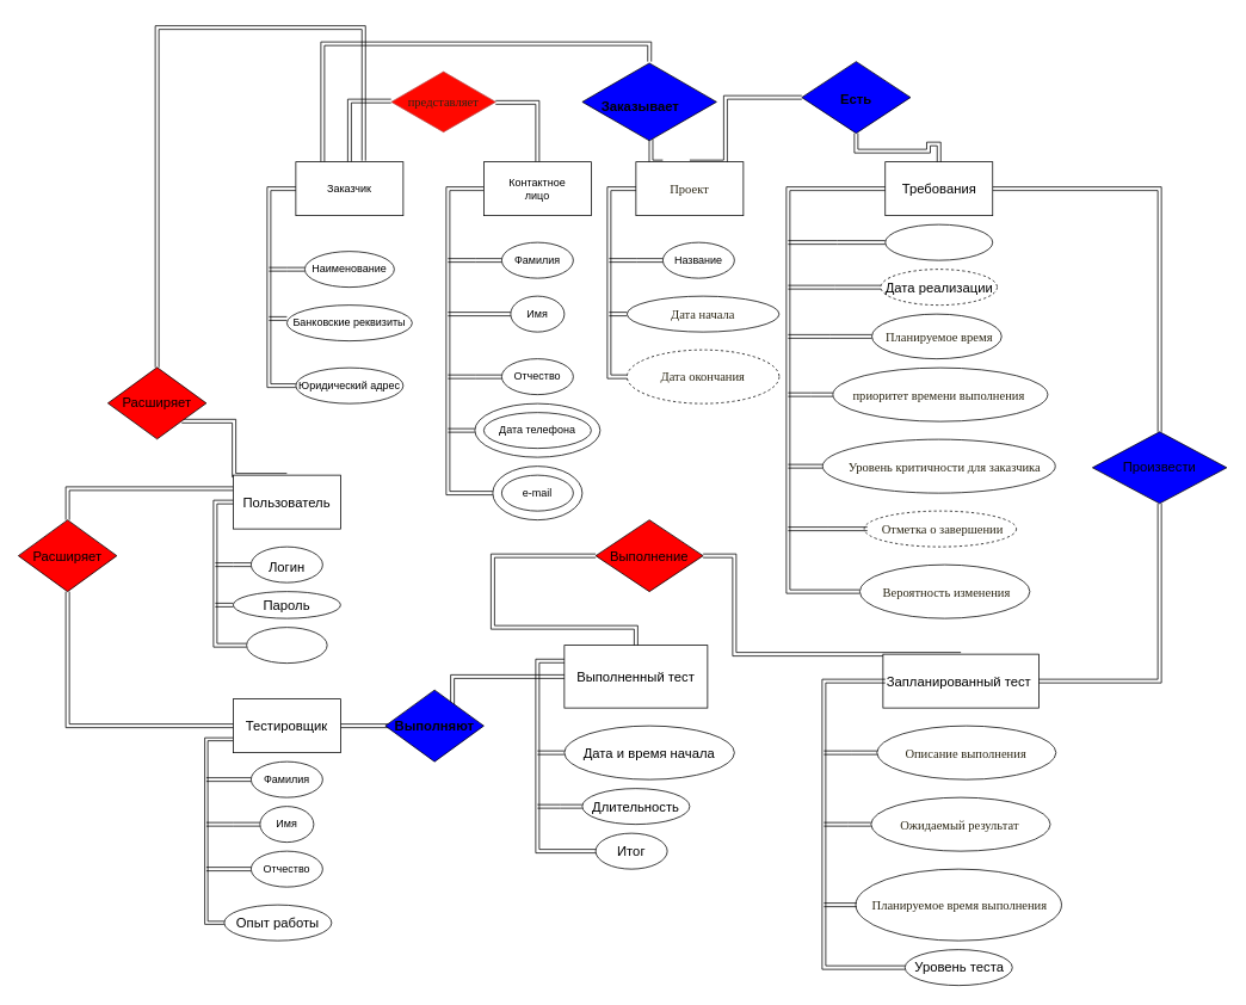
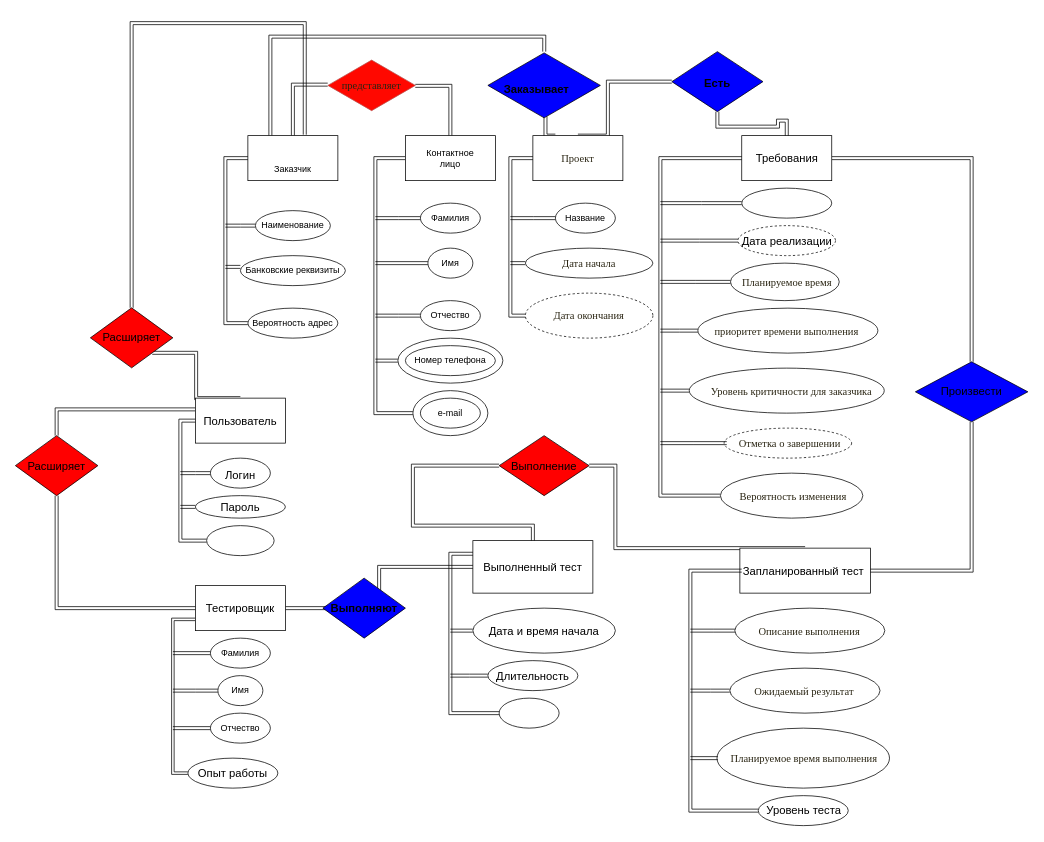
- <mxCell id="14" value="Заказчик" style="text;html=1;strokeColor=none;fillColor=none;align=center;verticalAlign=middle;whiteSpace=wrap;rounded=0;" parent="1" vertex="1"><mxGeometry x="370" y="200" width="40" height="20" as="geometry" /></mxCell>
+ <mxCell id="14" value="Заказчик" style="text;html=1;strokeColor=none;fillColor=none;align=center;verticalAlign=middle;whiteSpace=wrap;rounded=0;" parent="1" vertex="1"><mxGeometry x="370" y="215" width="40" height="20" as="geometry" /></mxCell>
- <mxCell id="17" value="Юридический адрес" style="text;html=1;strokeColor=none;fillColor=none;align=center;verticalAlign=middle;whiteSpace=wrap;rounded=0;" parent="1" vertex="1"><mxGeometry x="330" y="420" width="120" height="20" as="geometry" /></mxCell>
+ <mxCell id="17" value="Вероятность адрес" style="text;html=1;strokeColor=none;fillColor=none;align=center;verticalAlign=middle;whiteSpace=wrap;rounded=0;" parent="1" vertex="1"><mxGeometry x="330" y="420" width="120" height="20" as="geometry" /></mxCell>
- <mxCell id="34" value="Дата телефона" style="text;html=1;strokeColor=none;fillColor=none;align=center;verticalAlign=middle;whiteSpace=wrap;rounded=0;" parent="1" vertex="1"><mxGeometry x="550" y="470" width="100" height="20" as="geometry" /></mxCell>
+ <mxCell id="34" value="Номер телефона" style="text;html=1;strokeColor=none;fillColor=none;align=center;verticalAlign=middle;whiteSpace=wrap;rounded=0;" parent="1" vertex="1"><mxGeometry x="550" y="470" width="100" height="20" as="geometry" /></mxCell>
- <mxCell id="103" value="Итог" style="text;html=1;strokeColor=none;fillColor=none;align=center;verticalAlign=middle;whiteSpace=wrap;rounded=0;fontSize=15;" parent="1" vertex="1"><mxGeometry x="685" y="940" width="40" height="20" as="geometry" /></mxCell>
